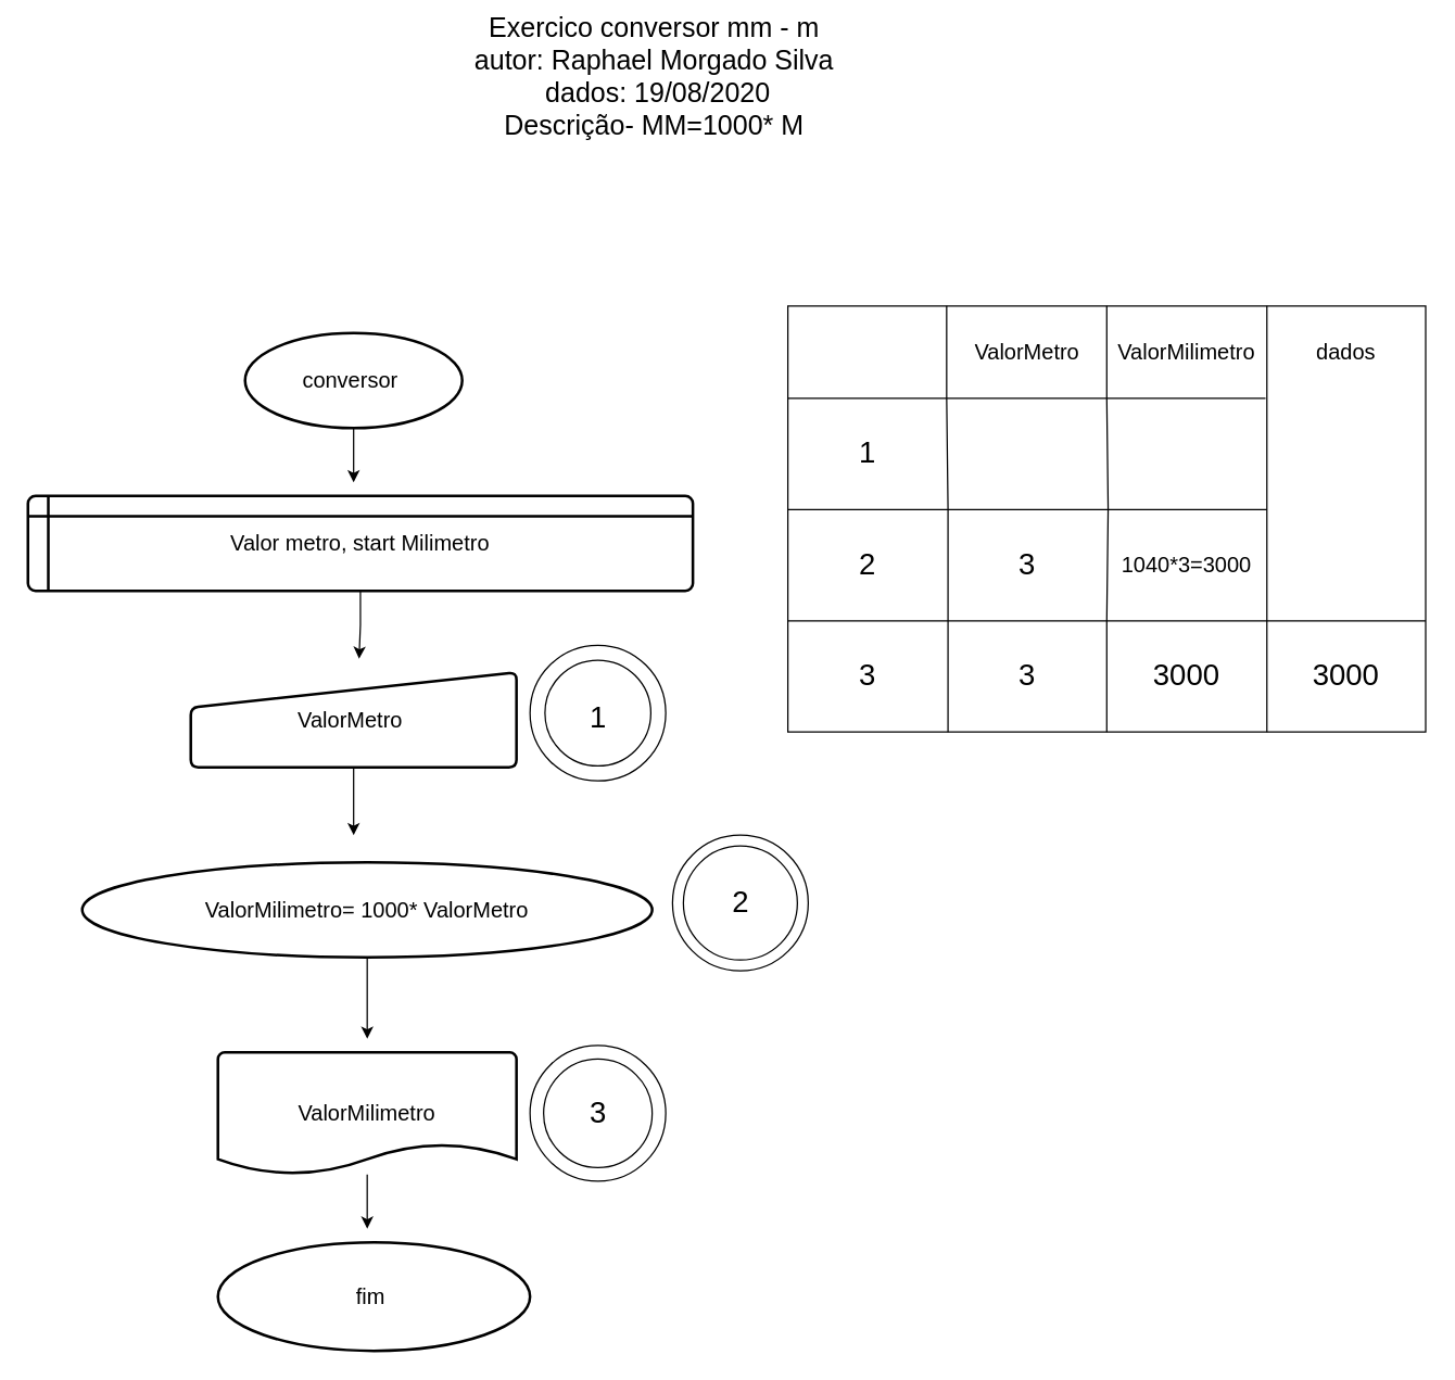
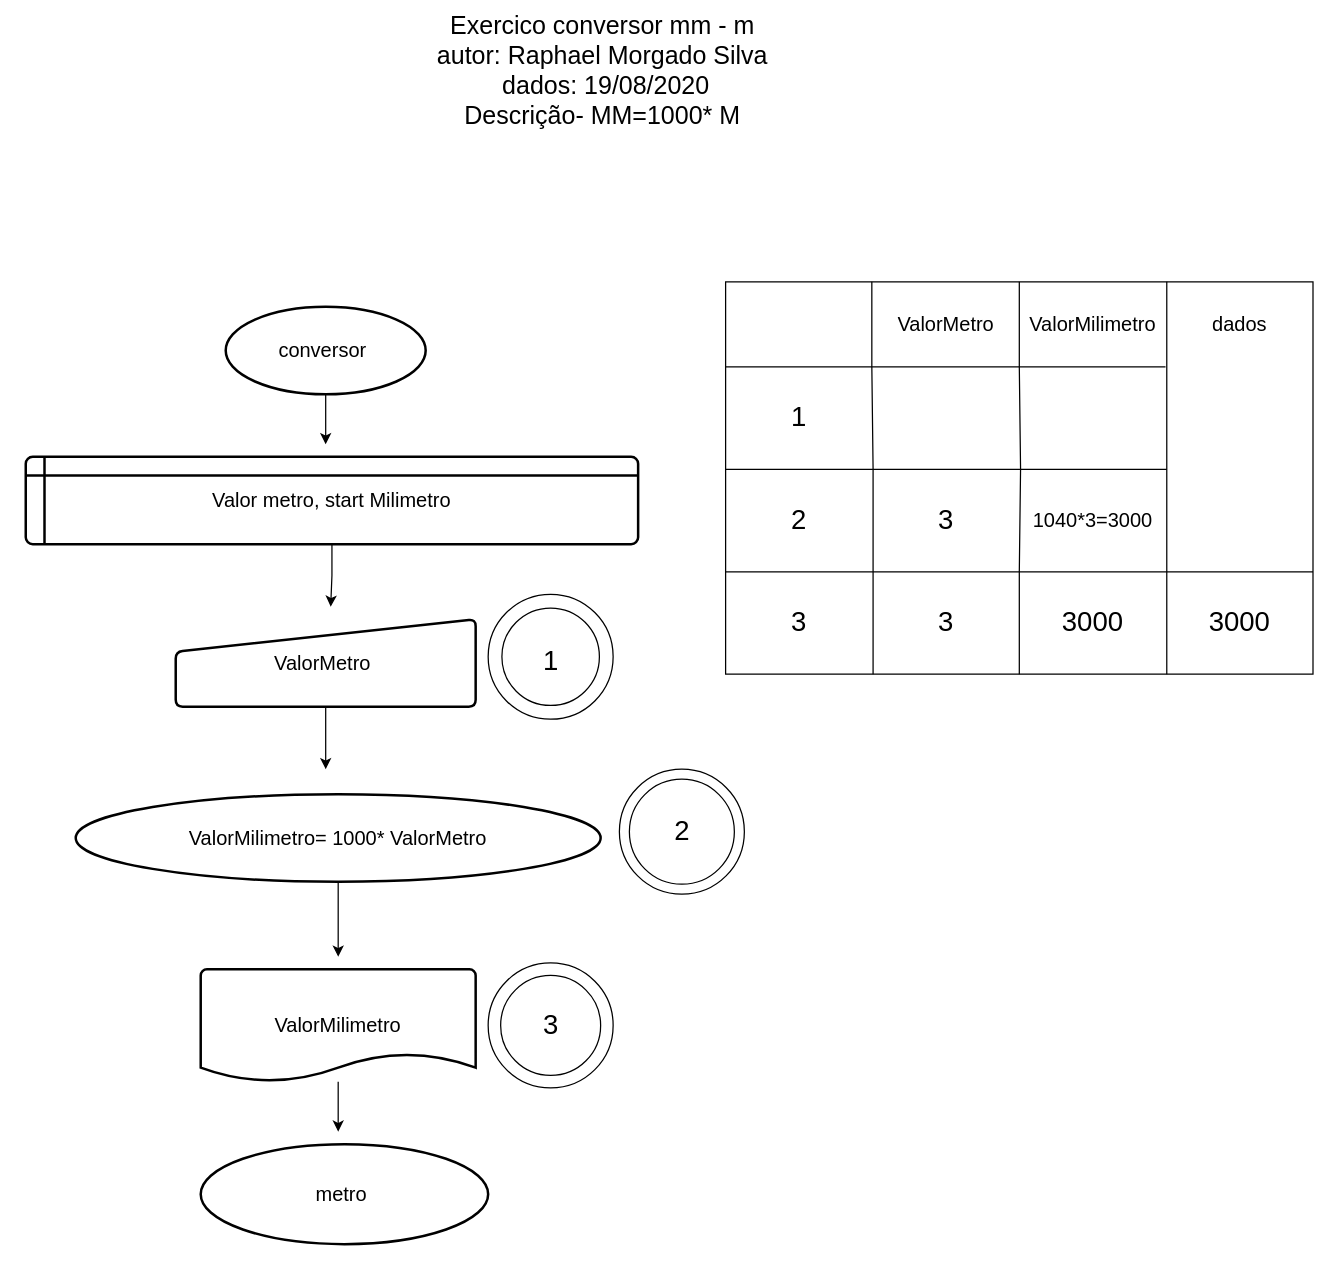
- <mxCell id="32" value="&lt;font style=&quot;font-size: 16px&quot;&gt;fim&amp;nbsp;&lt;/font&gt;" style="strokeWidth=2;html=1;shape=mxgraph.flowchart.start_1;whiteSpace=wrap;" vertex="1" parent="1"><mxGeometry x="160" y="915" width="230" height="80" as="geometry" /></mxCell>
+ <mxCell id="32" value="&lt;font style=&quot;font-size: 16px&quot;&gt;metro&amp;nbsp;&lt;/font&gt;" style="strokeWidth=2;html=1;shape=mxgraph.flowchart.start_1;whiteSpace=wrap;" vertex="1" parent="1"><mxGeometry x="160" y="915" width="230" height="80" as="geometry" /></mxCell>
